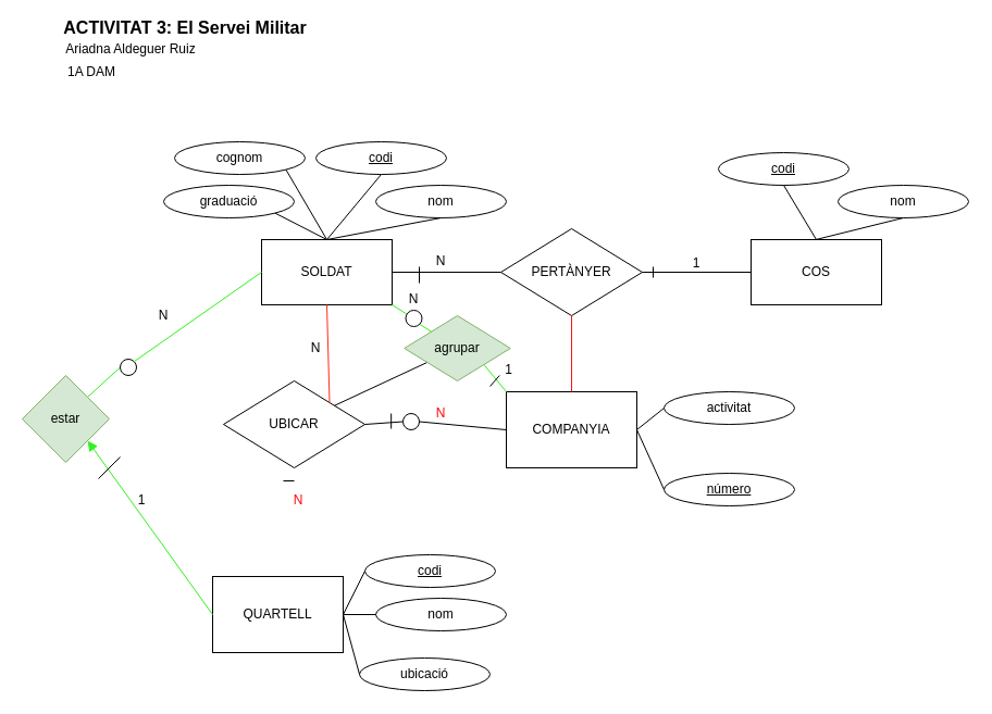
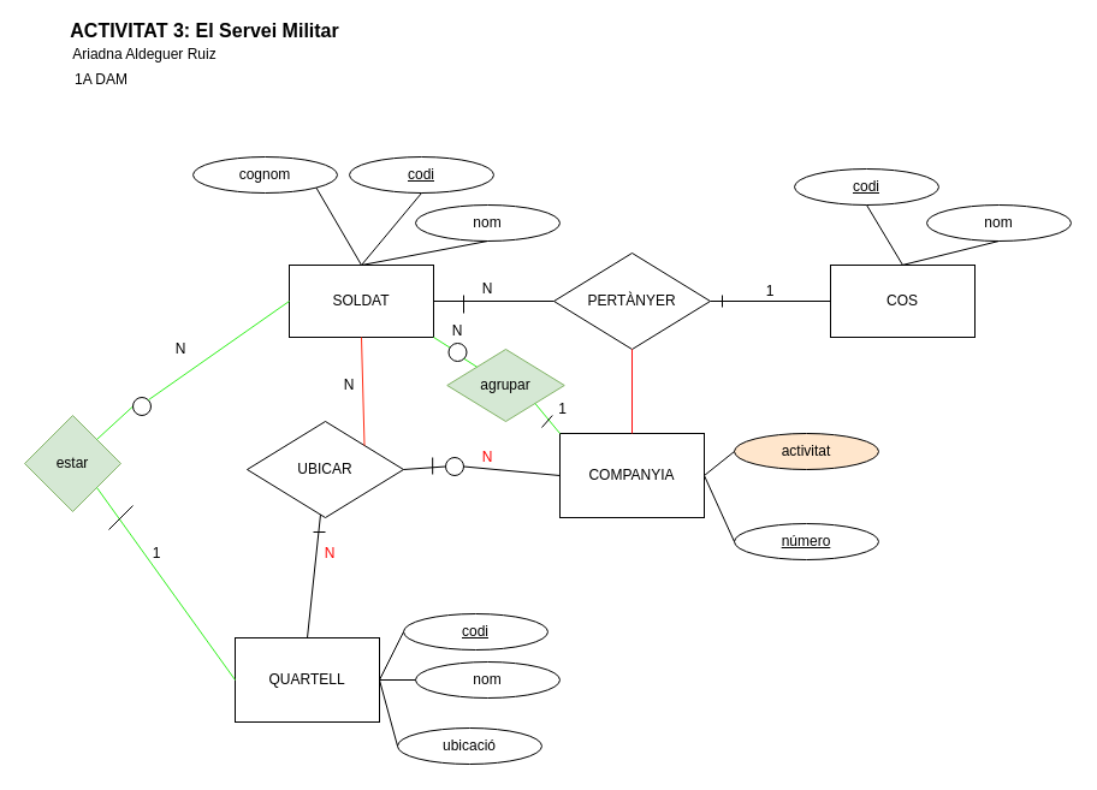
- <mxCell id="12" value="graduació" style="ellipse;whiteSpace=wrap;html=1;" parent="1" vertex="1"><mxGeometry x="150" y="170" width="120" height="30" as="geometry" /></mxCell>
- <mxCell id="24" value="" style="endArrow=none;html=1;entryX=1;entryY=1;entryDx=0;entryDy=0;exitX=0.5;exitY=0;exitDx=0;exitDy=0;" parent="1" source="2" target="12" edge="1"><mxGeometry width="50" height="50" relative="1" as="geometry"><mxPoint x="330" y="220" as="sourcePoint" /><mxPoint x="565" y="400" as="targetPoint" /></mxGeometry></mxCell>
- <mxCell id="28" value="" style="endArrow=none;html=1;" parent="1" source="25" target="47" edge="1"><mxGeometry width="50" height="50" relative="1" as="geometry"><mxPoint x="370" y="370" as="sourcePoint" /><mxPoint x="370" y="440" as="targetPoint" /></mxGeometry></mxCell>
+ <mxCell id="28" value="" style="endArrow=none;html=1;entryX=0.5;entryY=0;entryDx=0;entryDy=0;" parent="1" source="25" target="26" edge="1"><mxGeometry width="50" height="50" relative="1" as="geometry"><mxPoint x="370" y="370" as="sourcePoint" /><mxPoint x="370" y="440" as="targetPoint" /></mxGeometry></mxCell>
- <mxCell id="15" value="activitat" style="ellipse;whiteSpace=wrap;html=1;" parent="1" vertex="1"><mxGeometry x="610" y="360" width="120" height="30" as="geometry" /></mxCell>
+ <mxCell id="15" value="activitat" style="ellipse;whiteSpace=wrap;html=1;fillColor=#ffe6cc;" parent="1" vertex="1"><mxGeometry x="610" y="360" width="120" height="30" as="geometry" /></mxCell>
- <mxCell id="57" value="" style="endArrow=block;html=1;entryX=1;entryY=1;entryDx=0;entryDy=0;fillColor=#d5e8d4;strokeColor=#34F01F;startArrow=none;startFill=0;endSize=7;strokeWidth=1;startSize=9;exitX=0;exitY=0.5;exitDx=0;exitDy=0;" parent="1" source="26" target="55" edge="1"><mxGeometry width="50" height="50" relative="1" as="geometry"><mxPoint x="416.6" y="324.4" as="sourcePoint" /><mxPoint x="380" y="300" as="targetPoint" /></mxGeometry></mxCell>
+ <mxCell id="57" value="" style="endArrow=none;html=1;entryX=1;entryY=1;entryDx=0;entryDy=0;fillColor=#d5e8d4;strokeColor=#34F01F;startArrow=none;startFill=0;endSize=7;strokeWidth=1;startSize=9;exitX=0;exitY=0.5;exitDx=0;exitDy=0;" parent="1" source="26" target="55" edge="1"><mxGeometry width="50" height="50" relative="1" as="geometry"><mxPoint x="416.6" y="324.4" as="sourcePoint" /><mxPoint x="380" y="300" as="targetPoint" /></mxGeometry></mxCell>
